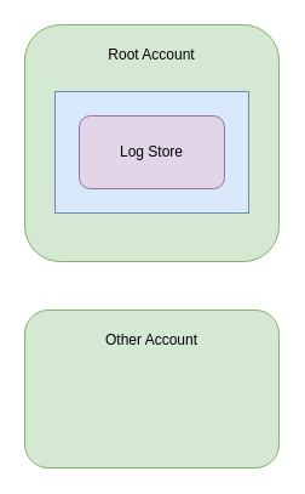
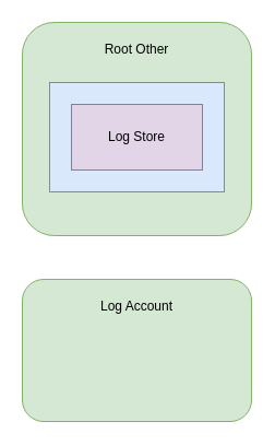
- <mxCell id="3" value="Root Account" style="text;html=1;strokeColor=none;fillColor=none;align=center;verticalAlign=middle;whiteSpace=wrap;rounded=0;" vertex="1" parent="1"><mxGeometry x="75" y="35" width="100" height="20" as="geometry" /></mxCell>
+ <mxCell id="3" value="Root Other" style="text;html=1;strokeColor=none;fillColor=none;align=center;verticalAlign=middle;whiteSpace=wrap;rounded=0;" vertex="1" parent="1"><mxGeometry x="75" y="35" width="100" height="20" as="geometry" /></mxCell>
- <mxCell id="5" value="Log Store" style="whiteSpace=wrap;html=1;fillColor=#e1d5e7;strokeColor=#9673a6;rounded=1;" vertex="1" parent="1"><mxGeometry x="65" y="95" width="120" height="60" as="geometry" /></mxCell>
+ <mxCell id="5" value="Log Store" style="rounded=0;whiteSpace=wrap;html=1;fillColor=#e1d5e7;strokeColor=#9673a6;" vertex="1" parent="1"><mxGeometry x="65" y="95" width="120" height="60" as="geometry" /></mxCell>
- <mxCell id="7" value="Other Account" style="text;html=1;strokeColor=none;fillColor=none;align=center;verticalAlign=middle;whiteSpace=wrap;rounded=0;" vertex="1" parent="1"><mxGeometry x="75" y="270" width="100" height="20" as="geometry" /></mxCell>
+ <mxCell id="7" value="Log Account" style="text;html=1;strokeColor=none;fillColor=none;align=center;verticalAlign=middle;whiteSpace=wrap;rounded=0;" vertex="1" parent="1"><mxGeometry x="75" y="270" width="100" height="20" as="geometry" /></mxCell>
